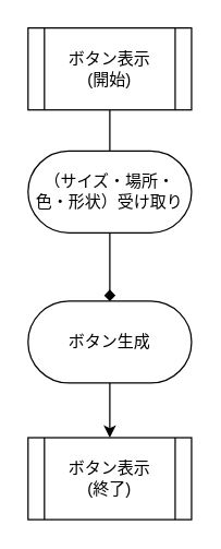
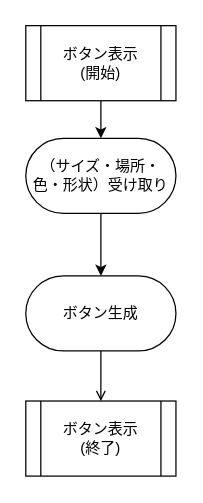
- <mxCell id="2" style="edgeStyle=orthogonalEdgeStyle;rounded=0;orthogonalLoop=1;jettySize=auto;html=1;exitX=0.5;exitY=1;exitDx=0;exitDy=0;entryX=0.5;entryY=0;entryDx=0;entryDy=0;endArrow=none;" edge="1" parent="1" source="3" target="7"><mxGeometry relative="1" as="geometry" /></mxCell>
+ <mxCell id="2" style="edgeStyle=orthogonalEdgeStyle;rounded=0;orthogonalLoop=1;jettySize=auto;html=1;exitX=0.5;exitY=1;exitDx=0;exitDy=0;entryX=0.5;entryY=0;entryDx=0;entryDy=0;" edge="1" parent="1" source="3" target="7"><mxGeometry relative="1" as="geometry" /></mxCell>
- <mxCell id="6" style="edgeStyle=orthogonalEdgeStyle;rounded=0;orthogonalLoop=1;jettySize=auto;html=1;exitX=0.5;exitY=1;exitDx=0;exitDy=0;entryX=0.5;entryY=0;entryDx=0;entryDy=0;endArrow=diamond;" edge="1" parent="1" source="7" target="8"><mxGeometry relative="1" as="geometry"><mxPoint x="80" y="220" as="targetPoint" /></mxGeometry></mxCell>
+ <mxCell id="6" style="edgeStyle=orthogonalEdgeStyle;rounded=0;orthogonalLoop=1;jettySize=auto;html=1;exitX=0.5;exitY=1;exitDx=0;exitDy=0;entryX=0.5;entryY=0;entryDx=0;entryDy=0;" edge="1" parent="1" source="7" target="8"><mxGeometry relative="1" as="geometry"><mxPoint x="80" y="220" as="targetPoint" /></mxGeometry></mxCell>
- <mxCell id="4" style="edgeStyle=orthogonalEdgeStyle;rounded=0;orthogonalLoop=1;jettySize=auto;html=1;exitX=0.5;exitY=1;exitDx=0;exitDy=0;entryX=0.5;entryY=0;entryDx=0;entryDy=0;" edge="1" parent="1" source="8" target="5"><mxGeometry relative="1" as="geometry"><mxPoint x="80" y="280" as="sourcePoint" /></mxGeometry></mxCell>
+ <mxCell id="4" style="edgeStyle=orthogonalEdgeStyle;rounded=0;orthogonalLoop=1;jettySize=auto;html=1;exitX=0.5;exitY=1;exitDx=0;exitDy=0;entryX=0.5;entryY=0;entryDx=0;entryDy=0;endArrow=open;" edge="1" parent="1" source="8" target="5"><mxGeometry relative="1" as="geometry"><mxPoint x="80" y="280" as="sourcePoint" /></mxGeometry></mxCell>
